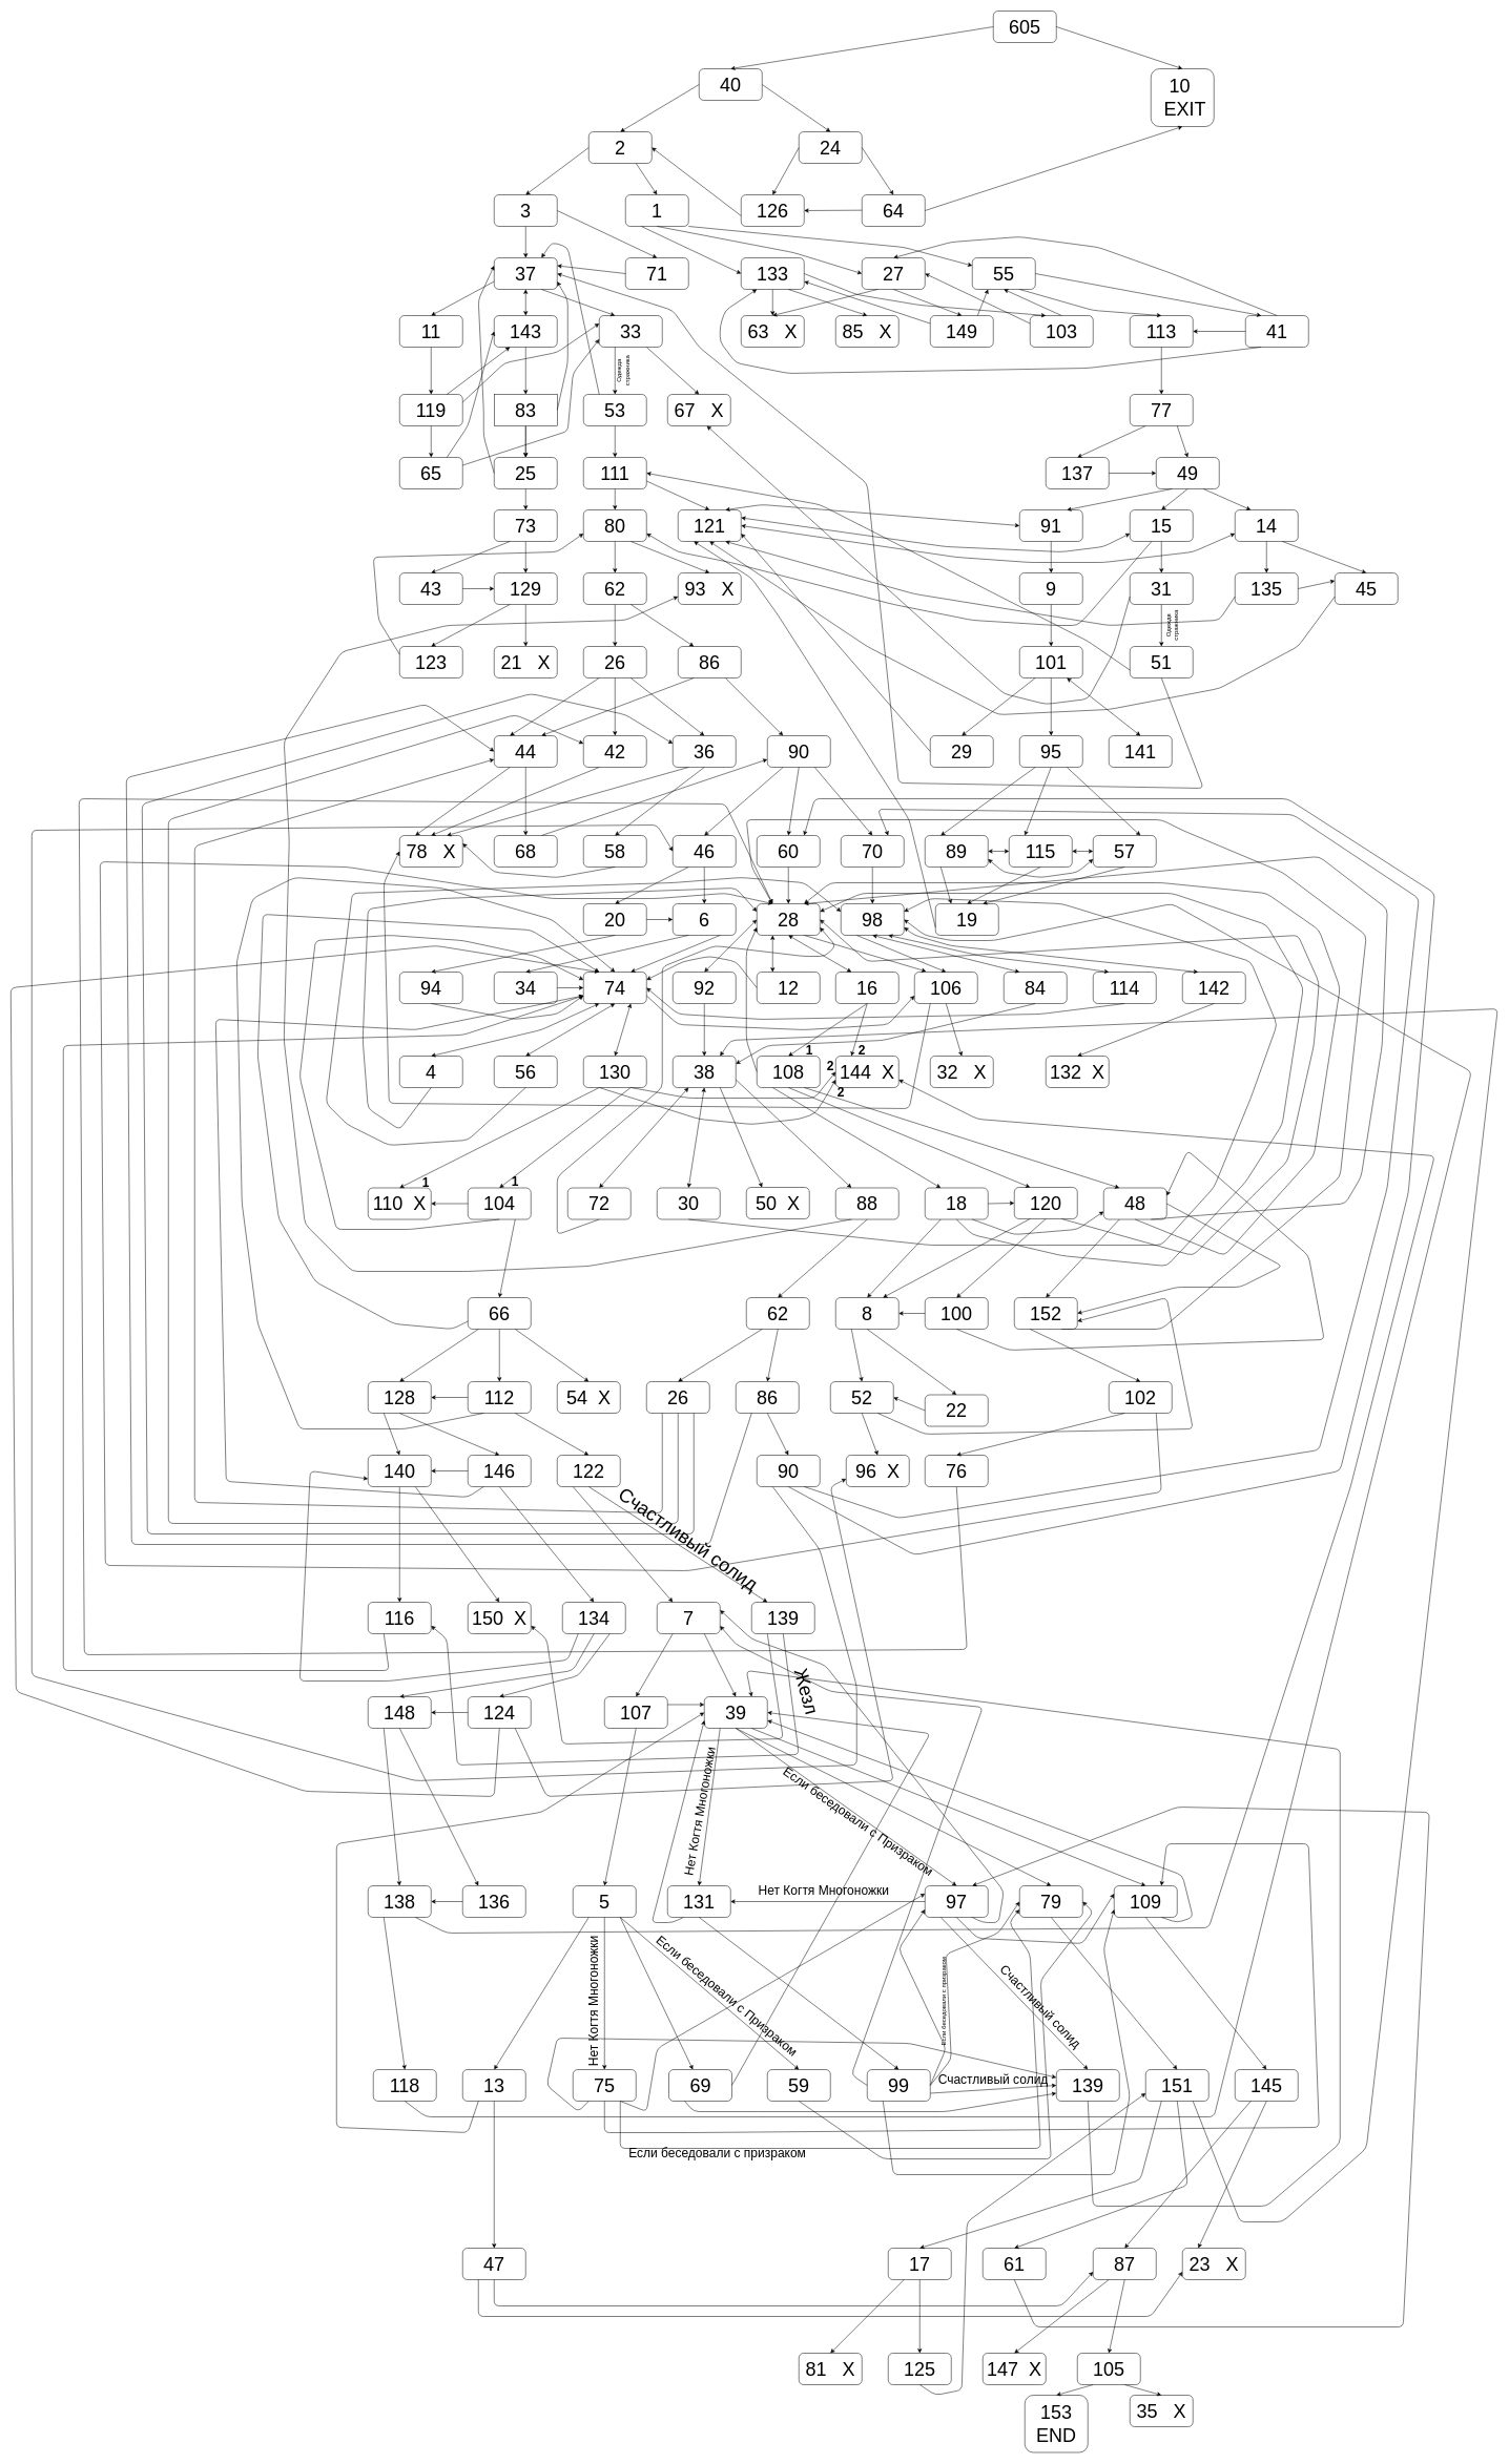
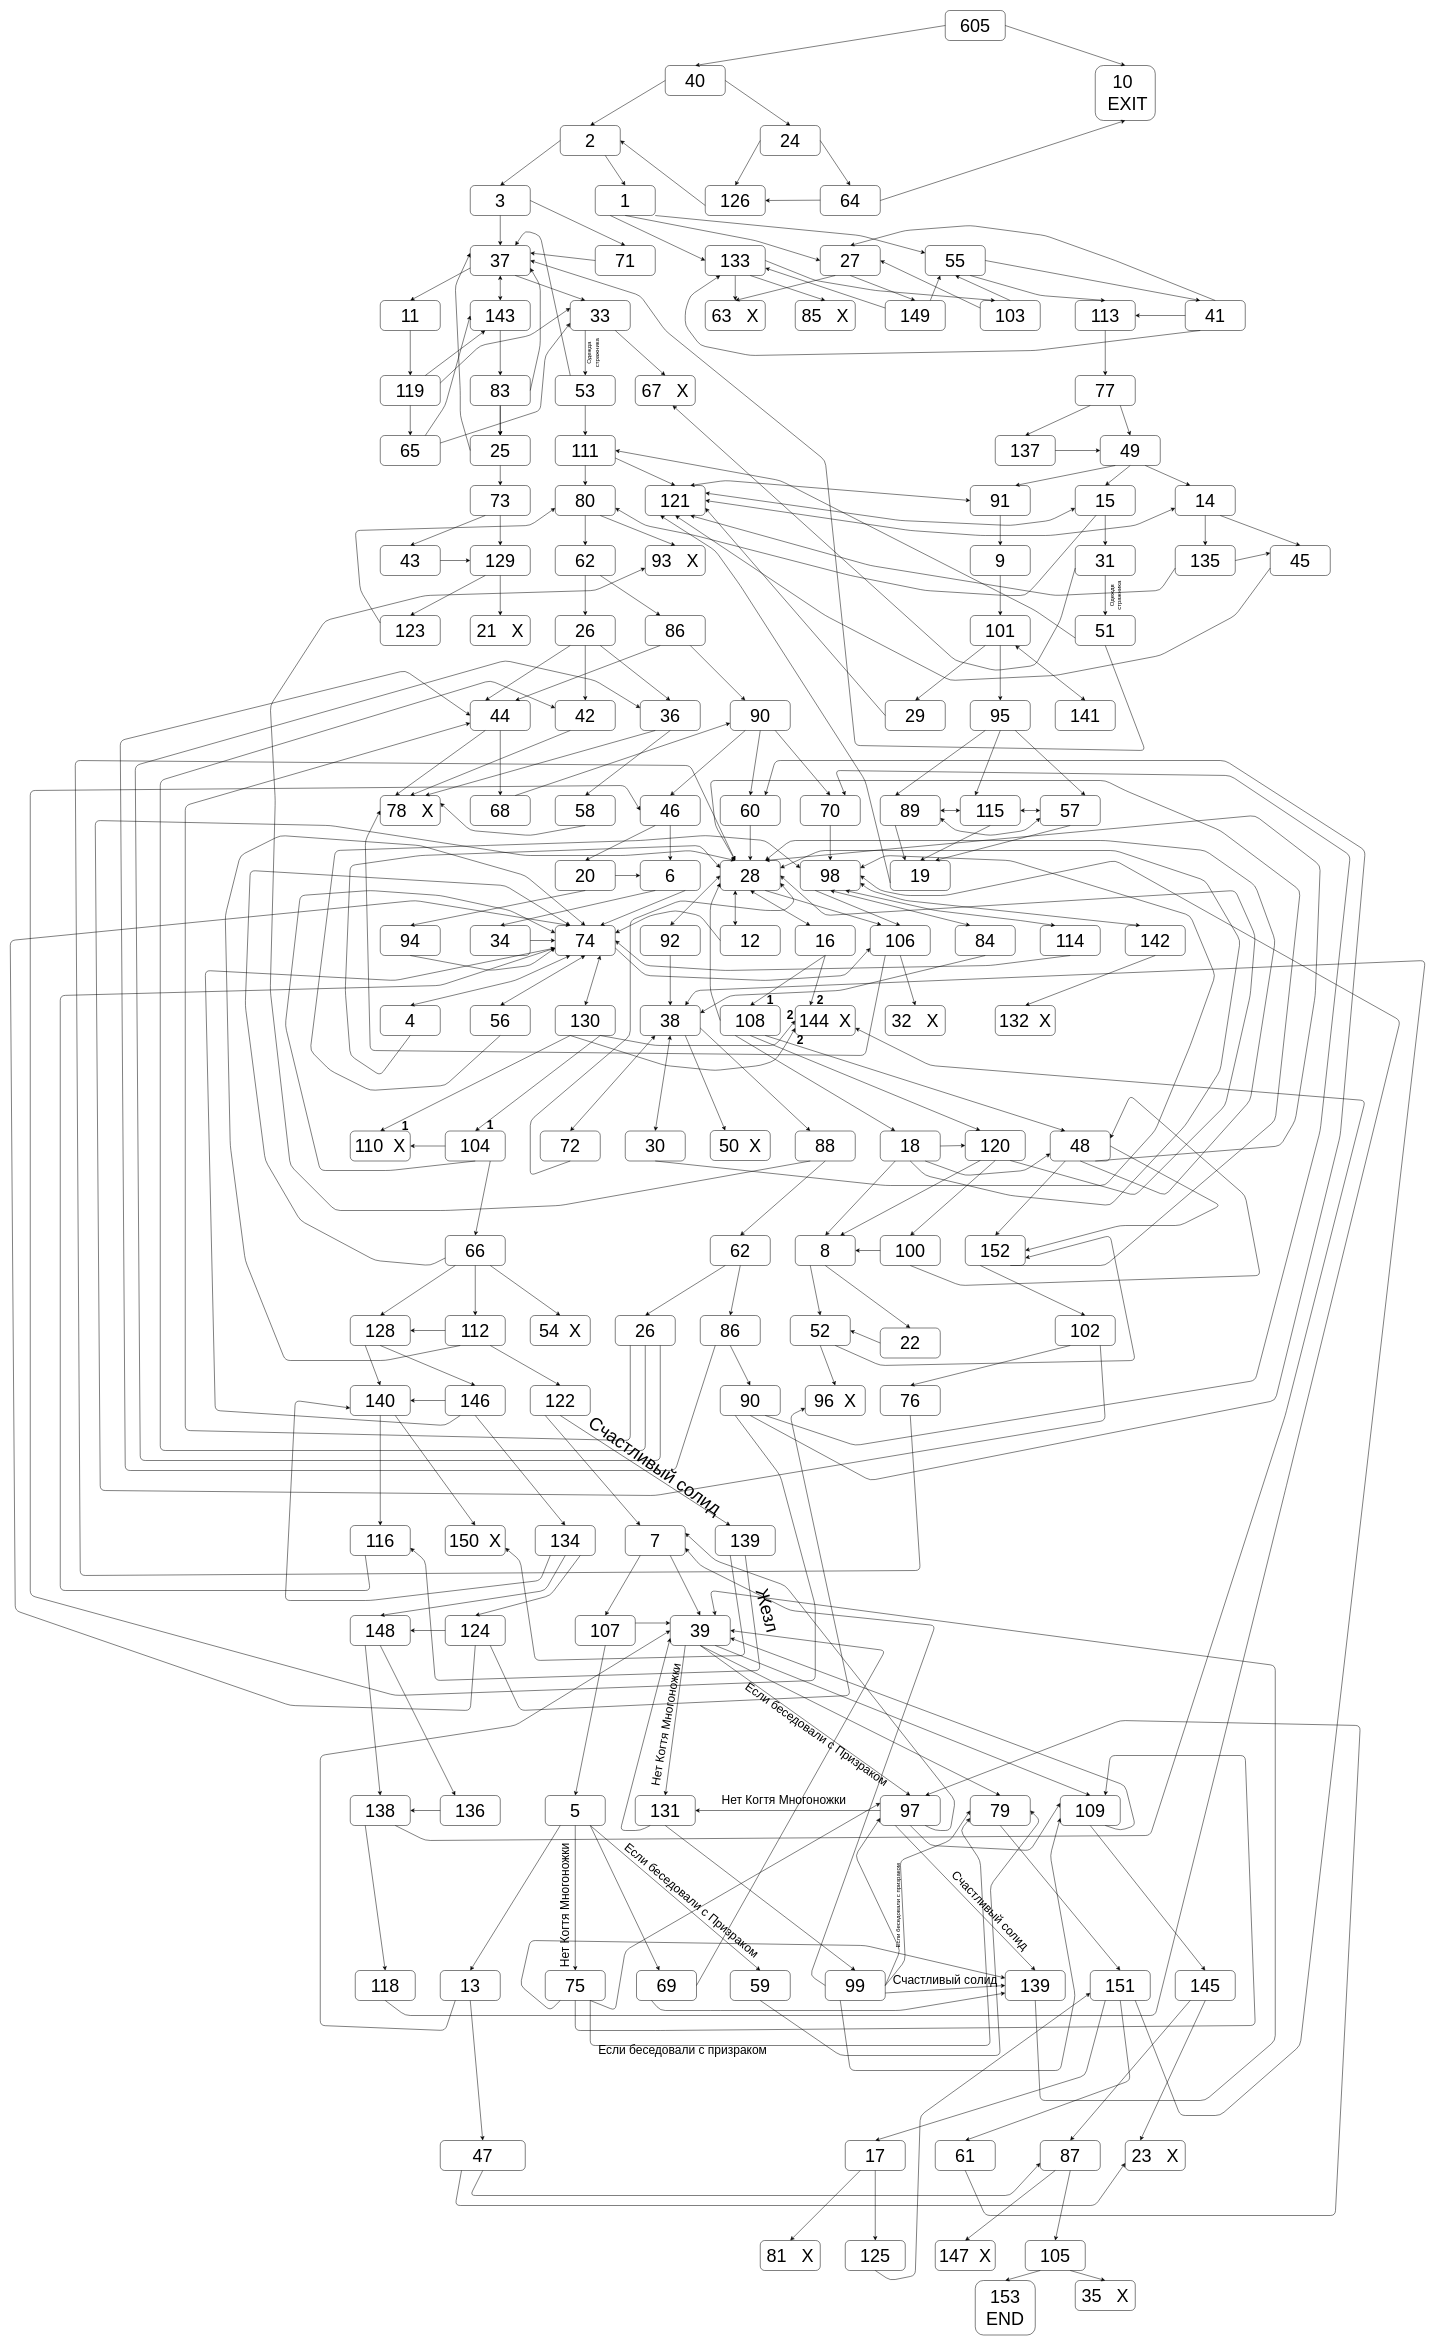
- <mxCell id="54" value="&lt;font style=&quot;font-size: 36px&quot;&gt;83&lt;/font&gt;" style="whiteSpace=wrap;html=1;rounded=0;" parent="1" vertex="1"><mxGeometry x="940" y="750" width="120" height="60" as="geometry" /></mxCell>
+ <mxCell id="54" value="&lt;font style=&quot;font-size: 36px&quot;&gt;83&lt;/font&gt;" style="rounded=1;whiteSpace=wrap;html=1;" parent="1" vertex="1"><mxGeometry x="940" y="750" width="120" height="60" as="geometry" /></mxCell>
- <mxCell id="415" value="&lt;font style=&quot;font-size: 36px&quot;&gt;47&lt;/font&gt;" style="rounded=1;whiteSpace=wrap;html=1;" vertex="1" parent="1"><mxGeometry x="880" y="4280" width="120" height="60" as="geometry" /></mxCell>
+ <mxCell id="415" value="&lt;font style=&quot;font-size: 36px&quot;&gt;47&lt;/font&gt;" style="rounded=1;whiteSpace=wrap;html=1;" vertex="1" parent="1"><mxGeometry x="880" y="4280" width="170" height="60" as="geometry" /></mxCell>
